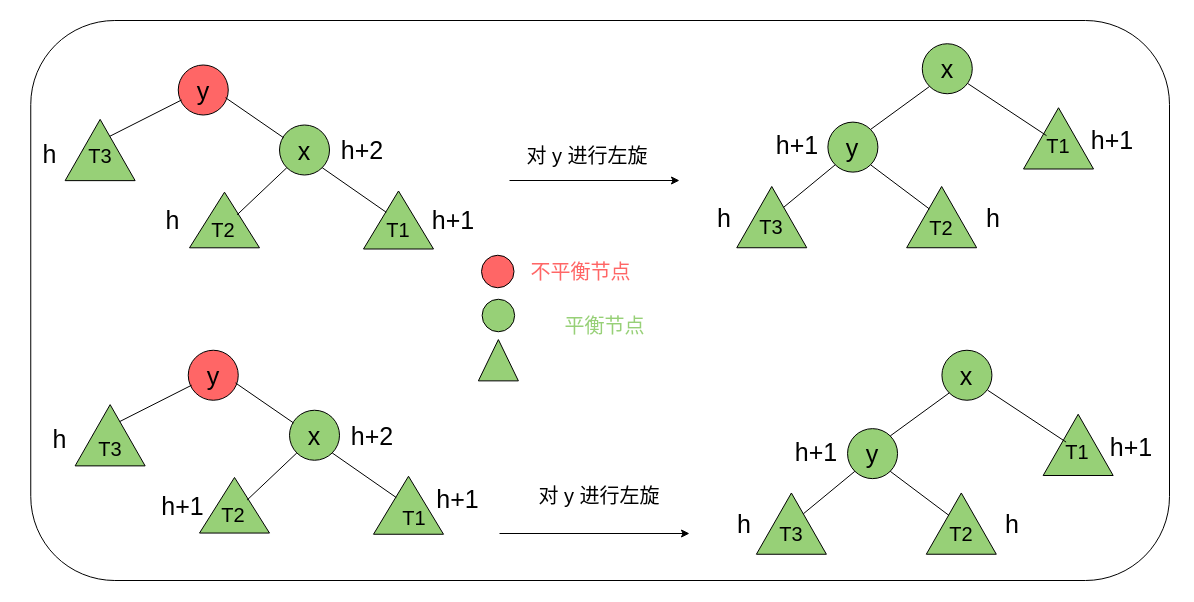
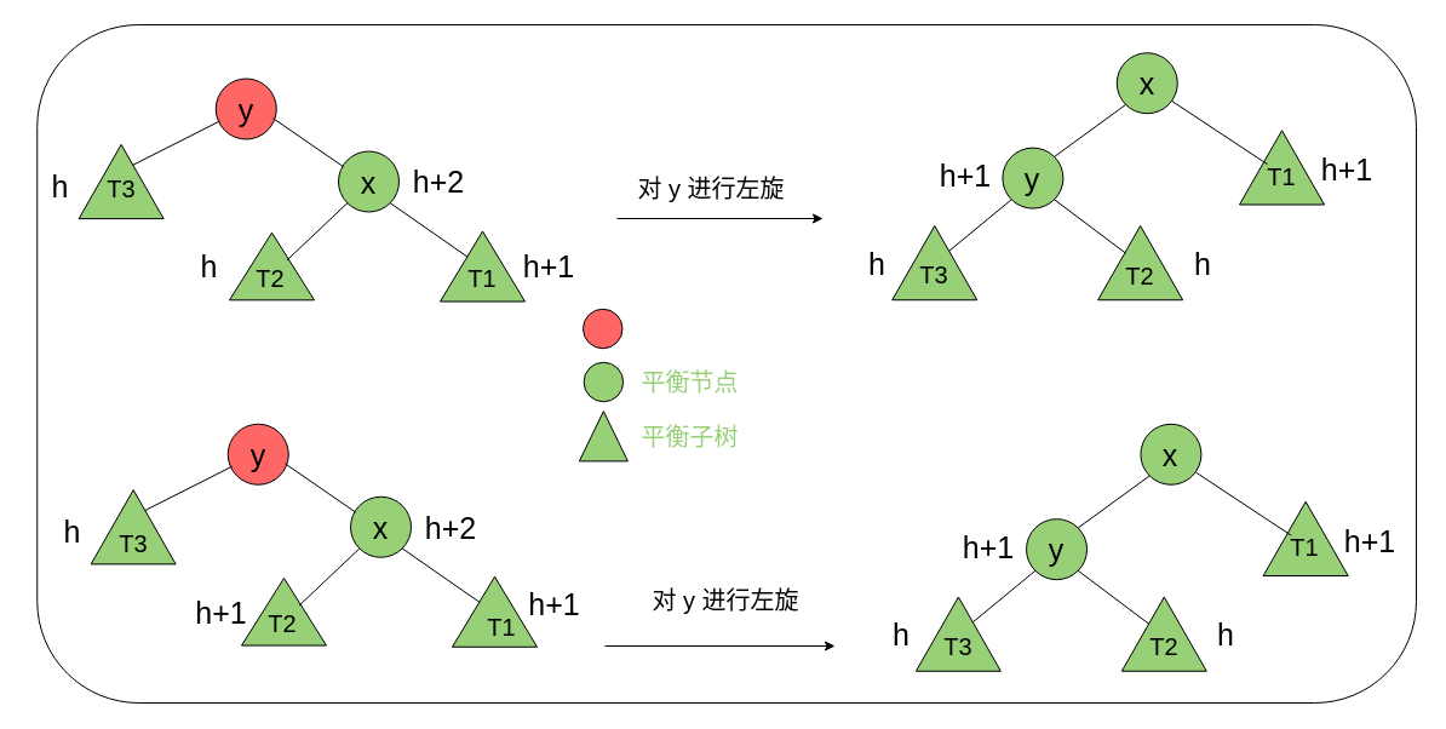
- <mxCell id="30" value="&lt;font color=&quot;#ff6666&quot; style=&quot;font-size: 20px&quot;&gt;不平衡节点&lt;/font&gt;" style="text;html=1;strokeColor=none;fillColor=none;align=center;verticalAlign=middle;whiteSpace=wrap;rounded=0;" vertex="1" parent="1"><mxGeometry x="522.26" y="261" width="116.74" height="20" as="geometry" /></mxCell>
- <mxCell id="32" value="&lt;font color=&quot;#97d077&quot; style=&quot;font-size: 20px&quot;&gt;平衡节点&lt;/font&gt;" style="text;html=1;strokeColor=none;fillColor=none;align=center;verticalAlign=middle;whiteSpace=wrap;rounded=0;" vertex="1" parent="1"><mxGeometry x="557.26" y="315" width="94.87" height="20" as="geometry" /></mxCell>
+ <mxCell id="32" value="&lt;font color=&quot;#97d077&quot; style=&quot;font-size: 20px&quot;&gt;平衡节点&lt;/font&gt;" style="text;html=1;strokeColor=none;fillColor=none;align=center;verticalAlign=middle;whiteSpace=wrap;rounded=0;" vertex="1" parent="1"><mxGeometry x="522.26" y="305" width="94.87" height="20" as="geometry" /></mxCell>
+ <mxCell id="31" value="&lt;font color=&quot;#97d077&quot; style=&quot;font-size: 20px&quot;&gt;平衡子树&lt;/font&gt;" style="text;html=1;strokeColor=none;fillColor=none;align=center;verticalAlign=middle;whiteSpace=wrap;rounded=0;" vertex="1" parent="1"><mxGeometry x="526.32" y="349.75" width="86.74" height="20" as="geometry" /></mxCell>
